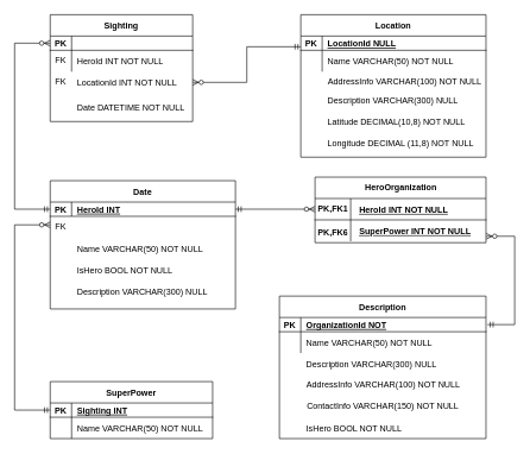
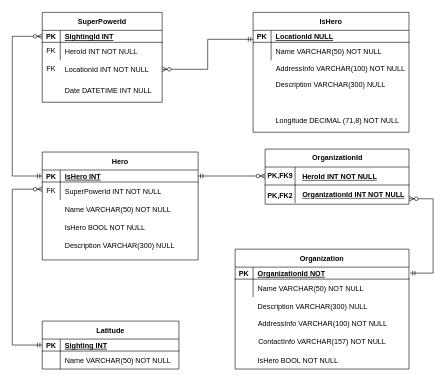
- <mxCell id="33" value="Sighting" style="shape=table;startSize=30;container=1;collapsible=1;childLayout=tableLayout;fixedRows=1;rowLines=0;fontStyle=1;align=center;resizeLast=1;" parent="1" vertex="1"><mxGeometry x="70" y="20" width="200" height="150" as="geometry" /></mxCell>
+ <mxCell id="33" value="SuperPowerId" style="shape=table;startSize=30;container=1;collapsible=1;childLayout=tableLayout;fixedRows=1;rowLines=0;fontStyle=1;align=center;resizeLast=1;" parent="1" vertex="1"><mxGeometry x="70" y="20" width="200" height="150" as="geometry" /></mxCell>
- <mxCell id="10" value="Location" style="shape=table;startSize=30;container=1;collapsible=1;childLayout=tableLayout;fixedRows=1;rowLines=0;fontStyle=1;align=center;resizeLast=1;" parent="1" vertex="1"><mxGeometry x="421.75" y="20" width="260" height="200" as="geometry" /></mxCell>
+ <mxCell id="10" value="IsHero" style="shape=table;startSize=30;container=1;collapsible=1;childLayout=tableLayout;fixedRows=1;rowLines=0;fontStyle=1;align=center;resizeLast=1;" parent="1" vertex="1"><mxGeometry x="421.75" y="20" width="260" height="200" as="geometry" /></mxCell>
+ <mxCell id="36" value="SightingId INT" style="shape=partialRectangle;overflow=hidden;connectable=0;fillColor=none;top=0;left=0;bottom=0;right=0;align=left;spacingLeft=6;fontStyle=5;" parent="34" vertex="1"><mxGeometry x="30" width="170" height="20" as="geometry"><mxRectangle width="170" height="20" as="alternateBounds" /></mxGeometry></mxCell>
- <mxCell id="43" value="Date DATETIME NOT NULL" style="shape=partialRectangle;overflow=hidden;connectable=0;fillColor=none;top=0;left=0;bottom=0;right=0;align=left;spacingLeft=6;" parent="1" vertex="1"><mxGeometry x="100" y="135" width="170" height="30" as="geometry"><mxRectangle width="260" height="30" as="alternateBounds" /></mxGeometry></mxCell>
+ <mxCell id="43" value="Date DATETIME INT NULL" style="shape=partialRectangle;overflow=hidden;connectable=0;fillColor=none;top=0;left=0;bottom=0;right=0;align=left;spacingLeft=6;" parent="1" vertex="1"><mxGeometry x="100" y="135" width="170" height="30" as="geometry"><mxRectangle width="260" height="30" as="alternateBounds" /></mxGeometry></mxCell>
- <mxCell id="19" value="Latitude DECIMAL(10,8) NOT NULL" style="shape=partialRectangle;overflow=hidden;connectable=0;fillColor=none;top=0;left=0;bottom=0;right=0;align=left;spacingLeft=6;" parent="1" vertex="1"><mxGeometry x="451.75" y="155" width="210" height="30" as="geometry"><mxRectangle width="220" height="30" as="alternateBounds" /></mxGeometry></mxCell>
- <mxCell id="20" value="Longitude DECIMAL (11,8) NOT NULL" style="shape=partialRectangle;overflow=hidden;connectable=0;fillColor=none;top=0;left=0;bottom=0;right=0;align=left;spacingLeft=6;" parent="1" vertex="1"><mxGeometry x="451.75" y="185" width="220" height="30" as="geometry"><mxRectangle width="220" height="30" as="alternateBounds" /></mxGeometry></mxCell>
+ <mxCell id="20" value="Longitude DECIMAL (71,8) NOT NULL" style="shape=partialRectangle;overflow=hidden;connectable=0;fillColor=none;top=0;left=0;bottom=0;right=0;align=left;spacingLeft=6;" parent="1" vertex="1"><mxGeometry x="451.75" y="185" width="220" height="30" as="geometry"><mxRectangle width="220" height="30" as="alternateBounds" /></mxGeometry></mxCell>
- <mxCell id="44" value="HeroOrganization" style="shape=table;startSize=30;container=1;collapsible=1;childLayout=tableLayout;fixedRows=1;rowLines=0;fontStyle=1;align=center;resizeLast=1;html=1;" parent="1" vertex="1"><mxGeometry x="441.75" y="248" width="240" height="92" as="geometry" /></mxCell>
+ <mxCell id="44" value="OrganizationId" style="shape=table;startSize=30;container=1;collapsible=1;childLayout=tableLayout;fixedRows=1;rowLines=0;fontStyle=1;align=center;resizeLast=1;html=1;" parent="1" vertex="1"><mxGeometry x="441.75" y="248" width="240" height="92" as="geometry" /></mxCell>
- <mxCell id="2" value="Date" style="shape=table;startSize=30;container=1;collapsible=1;childLayout=tableLayout;fixedRows=1;rowLines=0;fontStyle=1;align=center;resizeLast=1;" parent="1" vertex="1"><mxGeometry x="70" y="253" width="260" height="180" as="geometry" /></mxCell>
+ <mxCell id="2" value="Hero" style="shape=table;startSize=30;container=1;collapsible=1;childLayout=tableLayout;fixedRows=1;rowLines=0;fontStyle=1;align=center;resizeLast=1;" parent="1" vertex="1"><mxGeometry x="70" y="253" width="260" height="180" as="geometry" /></mxCell>
- <mxCell id="5" value="HeroId INT" style="shape=partialRectangle;overflow=hidden;connectable=0;fillColor=none;top=0;left=0;bottom=0;right=0;align=left;spacingLeft=6;fontStyle=5;" parent="3" vertex="1"><mxGeometry x="30" width="230" height="20" as="geometry"><mxRectangle width="230" height="20" as="alternateBounds" /></mxGeometry></mxCell>
+ <mxCell id="5" value="IsHero INT" style="shape=partialRectangle;overflow=hidden;connectable=0;fillColor=none;top=0;left=0;bottom=0;right=0;align=left;spacingLeft=6;fontStyle=5;" parent="3" vertex="1"><mxGeometry x="30" width="230" height="20" as="geometry"><mxRectangle width="230" height="20" as="alternateBounds" /></mxGeometry></mxCell>
- <mxCell id="46" value="PK,FK1" style="shape=partialRectangle;connectable=0;fillColor=none;top=0;left=0;bottom=0;right=0;fontStyle=1;overflow=hidden;whiteSpace=wrap;html=1;" parent="45" vertex="1"><mxGeometry width="50" height="30" as="geometry"><mxRectangle width="50" height="30" as="alternateBounds" /></mxGeometry></mxCell>
+ <mxCell id="46" value="PK,FK9" style="shape=partialRectangle;connectable=0;fillColor=none;top=0;left=0;bottom=0;right=0;fontStyle=1;overflow=hidden;whiteSpace=wrap;html=1;" parent="45" vertex="1"><mxGeometry width="50" height="30" as="geometry"><mxRectangle width="50" height="30" as="alternateBounds" /></mxGeometry></mxCell>
+ <mxCell id="8" value="SuperPowerId INT NOT NULL" style="shape=partialRectangle;overflow=hidden;connectable=0;fillColor=none;top=0;left=0;bottom=0;right=0;align=left;spacingLeft=6;" parent="6" vertex="1"><mxGeometry x="30" width="230" height="30" as="geometry"><mxRectangle width="230" height="30" as="alternateBounds" /></mxGeometry></mxCell>
- <mxCell id="53" value="&lt;b&gt;&lt;u&gt;SuperPower INT NOT NULL&lt;/u&gt;&lt;/b&gt;" style="text;whiteSpace=wrap;html=1;" parent="1" vertex="1"><mxGeometry x="501.75" y="311" width="178.25" height="30" as="geometry" /></mxCell>
+ <mxCell id="53" value="&lt;b&gt;&lt;u&gt;OrganizationId INT NOT NULL&lt;/u&gt;&lt;/b&gt;" style="text;whiteSpace=wrap;html=1;" parent="1" vertex="1"><mxGeometry x="501.75" y="311" width="178.25" height="30" as="geometry" /></mxCell>
- <mxCell id="51" value="PK,FK6" style="shape=partialRectangle;connectable=0;fillColor=none;top=0;left=0;bottom=0;right=0;fontStyle=1;overflow=hidden;whiteSpace=wrap;html=1;" parent="1" vertex="1"><mxGeometry x="441.75" y="311" width="50" height="30" as="geometry"><mxRectangle width="50" height="30" as="alternateBounds" /></mxGeometry></mxCell>
+ <mxCell id="51" value="PK,FK2" style="shape=partialRectangle;connectable=0;fillColor=none;top=0;left=0;bottom=0;right=0;fontStyle=1;overflow=hidden;whiteSpace=wrap;html=1;" parent="1" vertex="1"><mxGeometry x="441.75" y="311" width="50" height="30" as="geometry"><mxRectangle width="50" height="30" as="alternateBounds" /></mxGeometry></mxCell>
- <mxCell id="22" value="Description" style="shape=table;startSize=30;container=1;collapsible=1;childLayout=tableLayout;fixedRows=1;rowLines=0;fontStyle=1;align=center;resizeLast=1;" parent="1" vertex="1"><mxGeometry x="391.75" y="415" width="290" height="200" as="geometry" /></mxCell>
+ <mxCell id="22" value="Organization" style="shape=table;startSize=30;container=1;collapsible=1;childLayout=tableLayout;fixedRows=1;rowLines=0;fontStyle=1;align=center;resizeLast=1;" parent="1" vertex="1"><mxGeometry x="391.75" y="415" width="290" height="200" as="geometry" /></mxCell>
- <mxCell id="54" value="SuperPower" style="shape=table;startSize=30;container=1;collapsible=1;childLayout=tableLayout;fixedRows=1;rowLines=0;fontStyle=1;align=center;resizeLast=1;" parent="1" vertex="1"><mxGeometry x="70" y="535" width="228" height="80" as="geometry" /></mxCell>
+ <mxCell id="54" value="Latitude" style="shape=table;startSize=30;container=1;collapsible=1;childLayout=tableLayout;fixedRows=1;rowLines=0;fontStyle=1;align=center;resizeLast=1;" parent="1" vertex="1"><mxGeometry x="70" y="535" width="228" height="80" as="geometry" /></mxCell>
- <mxCell id="31" value="&amp;nbsp; ContactInfo VARCHAR(150) NOT NULL" style="text;whiteSpace=wrap;html=1;" parent="1" vertex="1"><mxGeometry x="421.75" y="555" width="230" height="30" as="geometry" /></mxCell>
+ <mxCell id="31" value="&amp;nbsp; ContactInfo VARCHAR(157) NOT NULL" style="text;whiteSpace=wrap;html=1;" parent="1" vertex="1"><mxGeometry x="421.75" y="555" width="230" height="30" as="geometry" /></mxCell>
